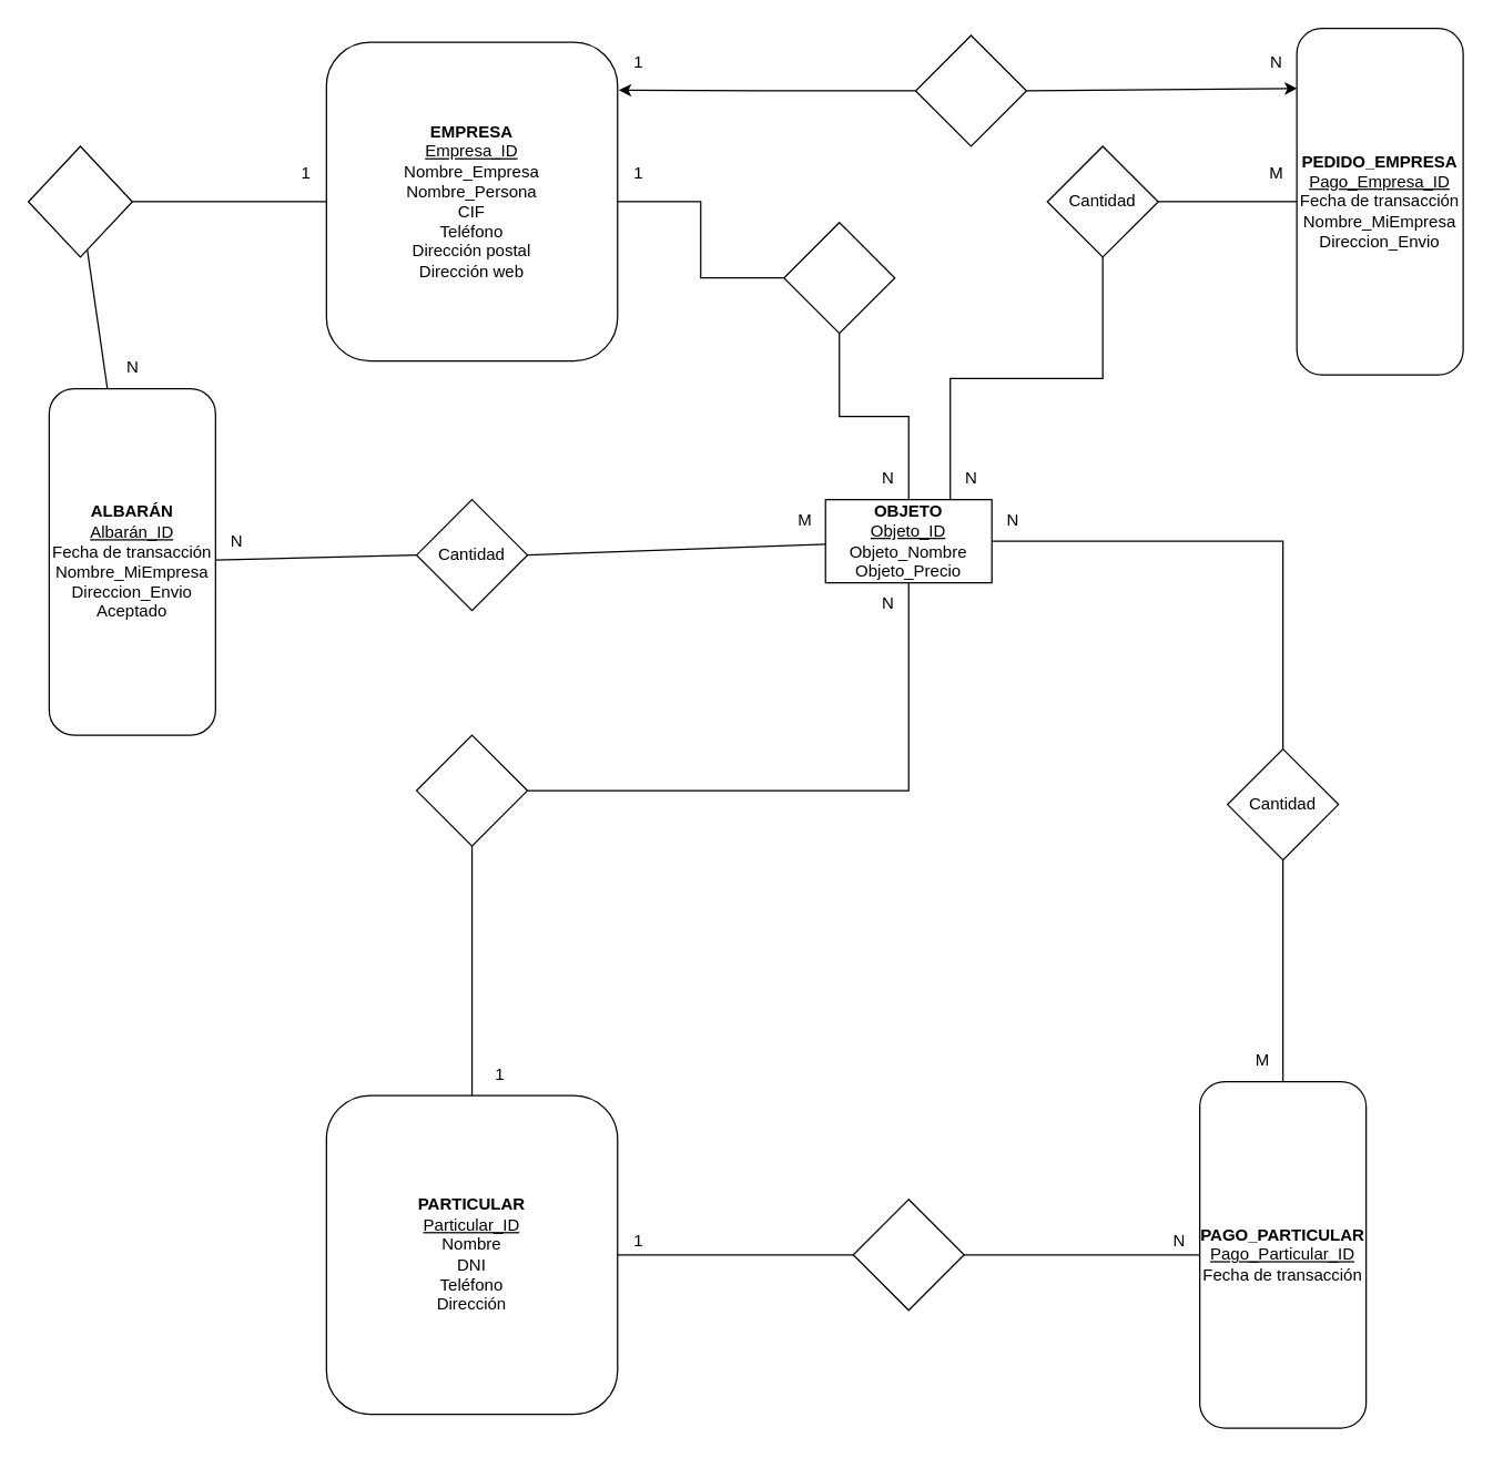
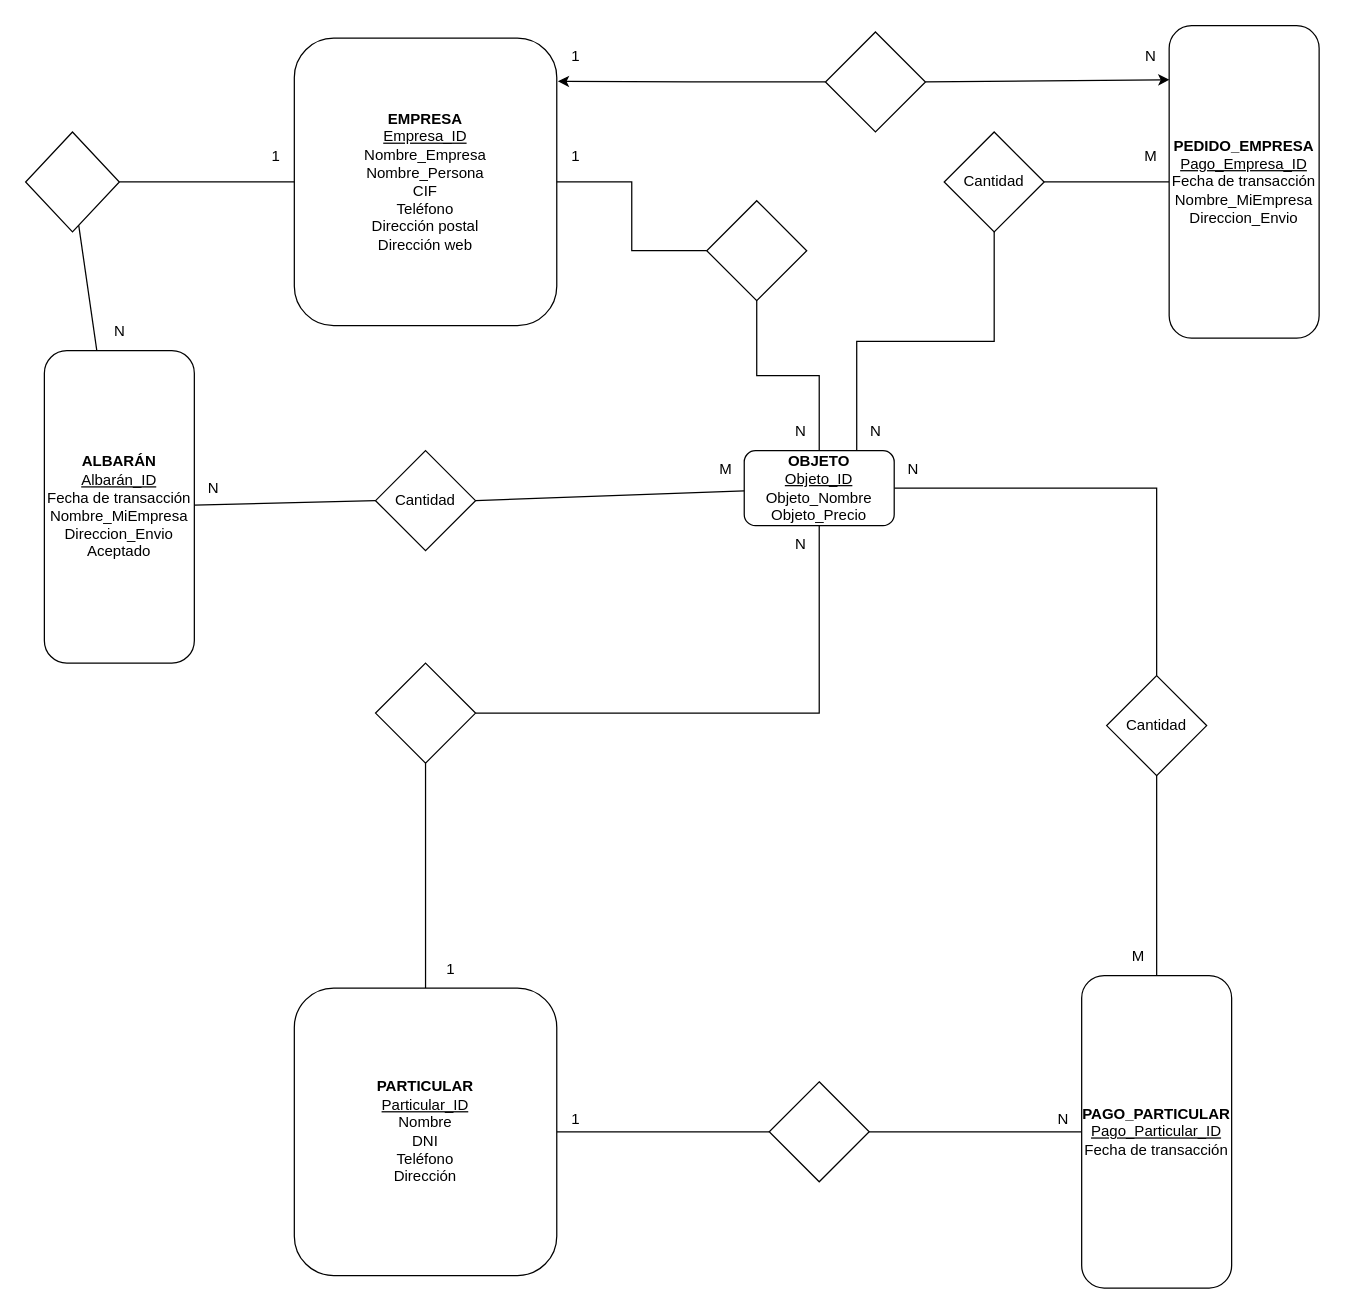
- <mxCell id="11" value="&lt;b&gt;OBJETO&lt;/b&gt;&lt;br&gt;&lt;u&gt;Objeto_ID&lt;/u&gt;&lt;br&gt;Objeto_Nombre&lt;br&gt;Objeto_Precio" style="whiteSpace=wrap;html=1;rounded=0;" parent="1" vertex="1"><mxGeometry x="595" y="360" width="120" height="60" as="geometry" /></mxCell>
+ <mxCell id="11" value="&lt;b&gt;OBJETO&lt;/b&gt;&lt;br&gt;&lt;u&gt;Objeto_ID&lt;/u&gt;&lt;br&gt;Objeto_Nombre&lt;br&gt;Objeto_Precio" style="rounded=1;whiteSpace=wrap;html=1;" parent="1" vertex="1"><mxGeometry x="595" y="360" width="120" height="60" as="geometry" /></mxCell>
